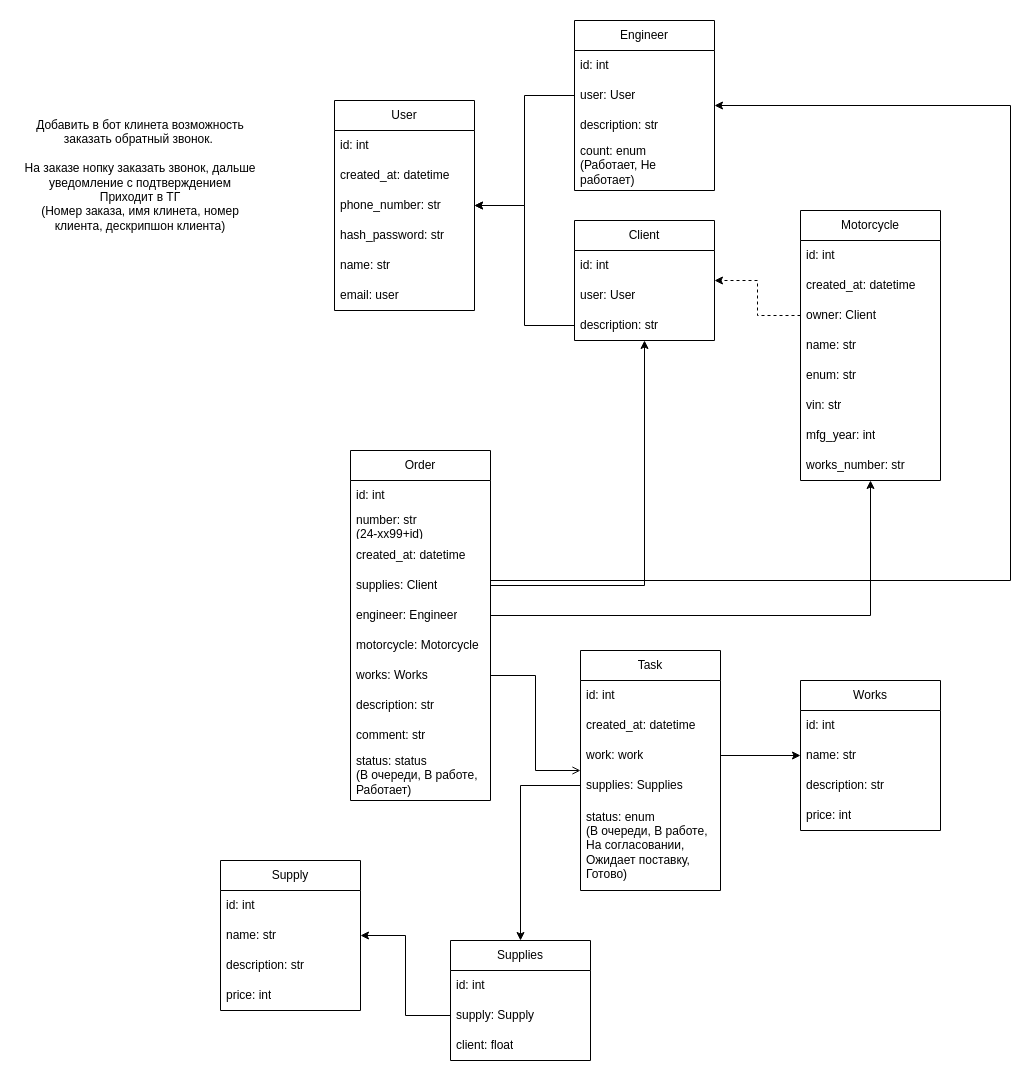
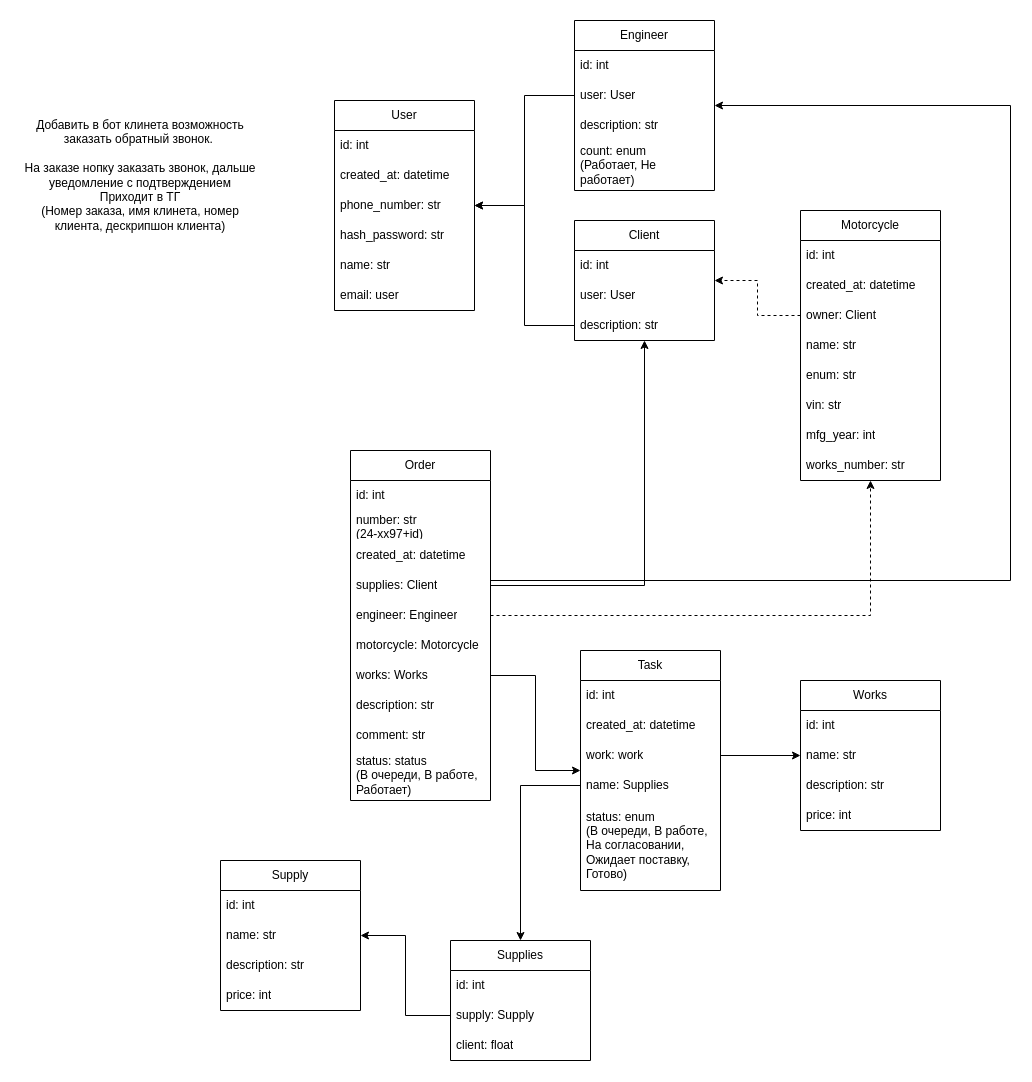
- <mxCell id="32" value="number: str&lt;br&gt;(24-xx99+id)" style="text;strokeColor=none;fillColor=none;align=left;verticalAlign=middle;spacingLeft=4;spacingRight=4;overflow=hidden;points=[[0,0.5],[1,0.5]];portConstraint=eastwest;rotatable=0;whiteSpace=wrap;html=1;" vertex="1" parent="30"><mxGeometry y="60" width="140" height="30" as="geometry" /></mxCell>
+ <mxCell id="32" value="number: str&lt;br&gt;(24-xx97+id)" style="text;strokeColor=none;fillColor=none;align=left;verticalAlign=middle;spacingLeft=4;spacingRight=4;overflow=hidden;points=[[0,0.5],[1,0.5]];portConstraint=eastwest;rotatable=0;whiteSpace=wrap;html=1;" vertex="1" parent="30"><mxGeometry y="60" width="140" height="30" as="geometry" /></mxCell>
- <mxCell id="41" style="edgeStyle=orthogonalEdgeStyle;rounded=0;orthogonalLoop=1;jettySize=auto;html=1;exitX=1;exitY=0.5;exitDx=0;exitDy=0;" parent="1" source="36" target="20" edge="1"><mxGeometry relative="1" as="geometry"><Array as="points"><mxPoint x="870" y="615" /></Array></mxGeometry></mxCell>
+ <mxCell id="41" style="edgeStyle=orthogonalEdgeStyle;rounded=0;orthogonalLoop=1;jettySize=auto;html=1;exitX=1;exitY=0.5;exitDx=0;exitDy=0;dashed=1;" parent="1" source="36" target="20" edge="1"><mxGeometry relative="1" as="geometry"><Array as="points"><mxPoint x="870" y="615" /></Array></mxGeometry></mxCell>
- <mxCell id="55" style="edgeStyle=orthogonalEdgeStyle;rounded=0;orthogonalLoop=1;jettySize=auto;html=1;exitX=1;exitY=0.5;exitDx=0;exitDy=0;endArrow=open;" edge="1" parent="1" source="37" target="49"><mxGeometry relative="1" as="geometry" /></mxCell>
+ <mxCell id="55" style="edgeStyle=orthogonalEdgeStyle;rounded=0;orthogonalLoop=1;jettySize=auto;html=1;exitX=1;exitY=0.5;exitDx=0;exitDy=0;" edge="1" parent="1" source="37" target="49"><mxGeometry relative="1" as="geometry" /></mxCell>
- <mxCell id="53" value="supplies:&amp;nbsp;Supplies" style="text;strokeColor=none;fillColor=none;align=left;verticalAlign=middle;spacingLeft=4;spacingRight=4;overflow=hidden;points=[[0,0.5],[1,0.5]];portConstraint=eastwest;rotatable=0;whiteSpace=wrap;html=1;" vertex="1" parent="49"><mxGeometry y="120" width="140" height="30" as="geometry" /></mxCell>
+ <mxCell id="53" value="name:&amp;nbsp;Supplies" style="text;strokeColor=none;fillColor=none;align=left;verticalAlign=middle;spacingLeft=4;spacingRight=4;overflow=hidden;points=[[0,0.5],[1,0.5]];portConstraint=eastwest;rotatable=0;whiteSpace=wrap;html=1;" vertex="1" parent="49"><mxGeometry y="120" width="140" height="30" as="geometry" /></mxCell>
